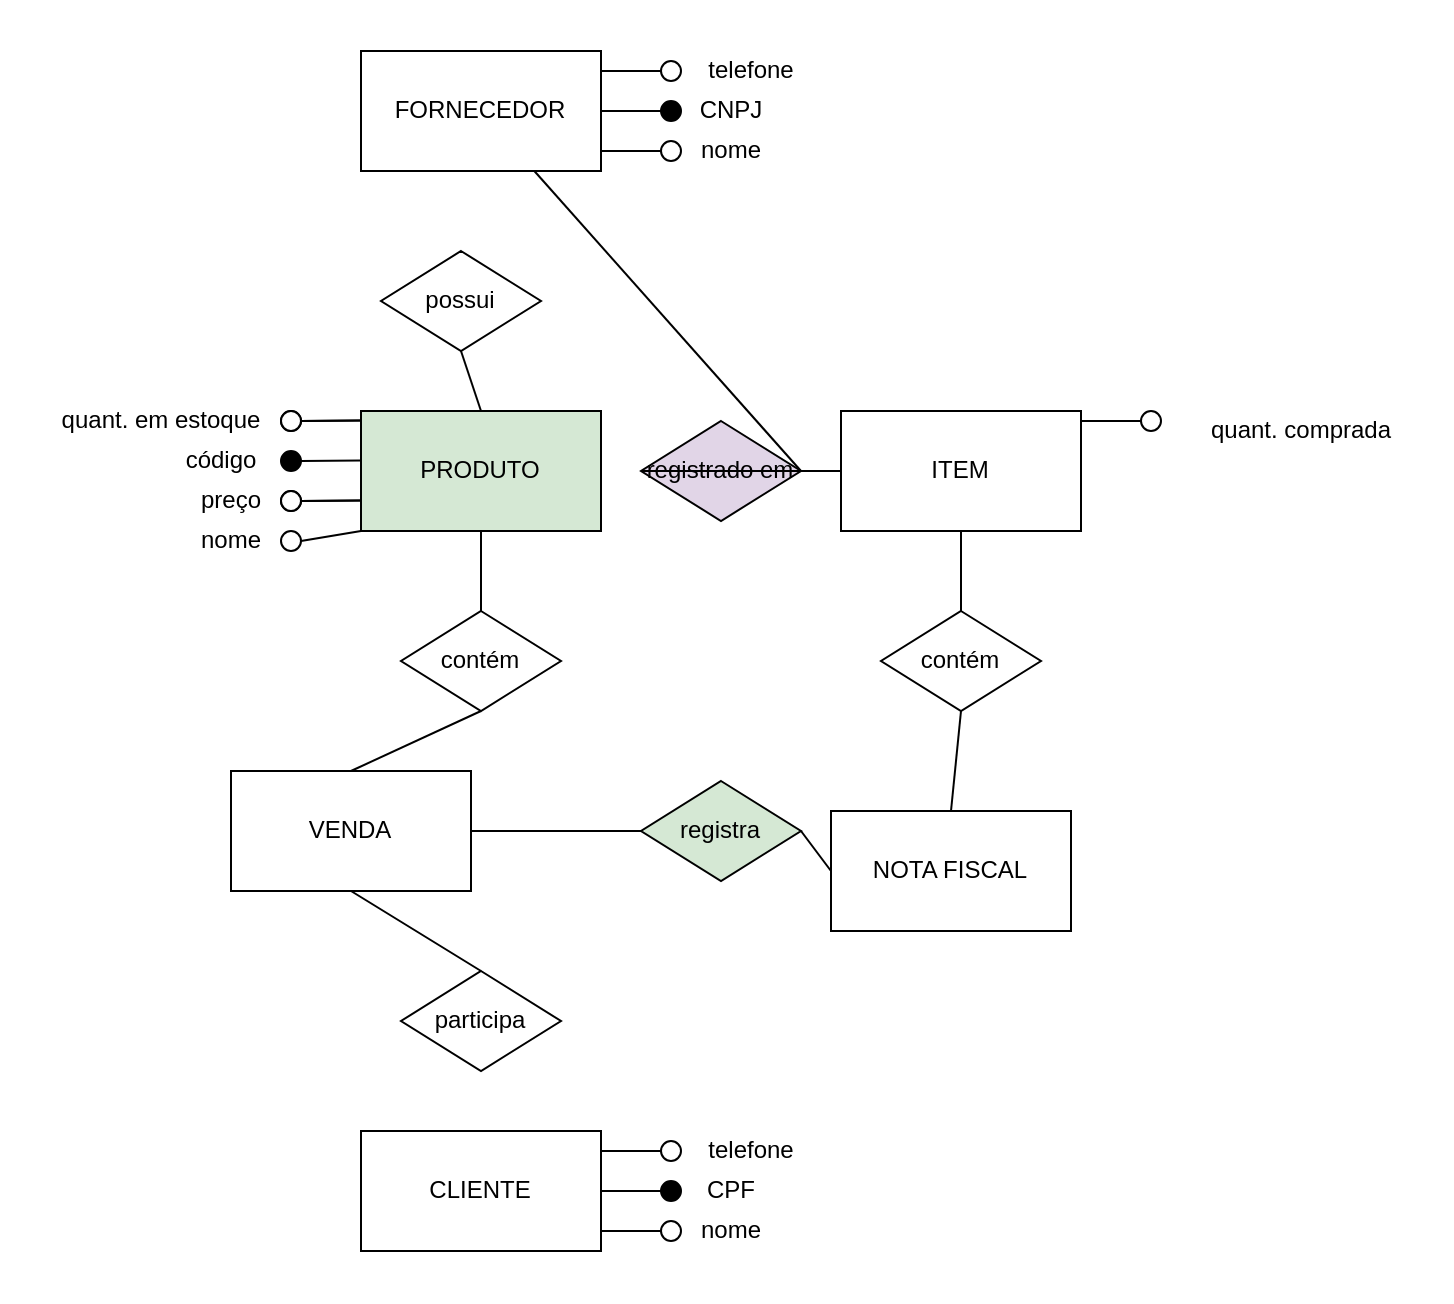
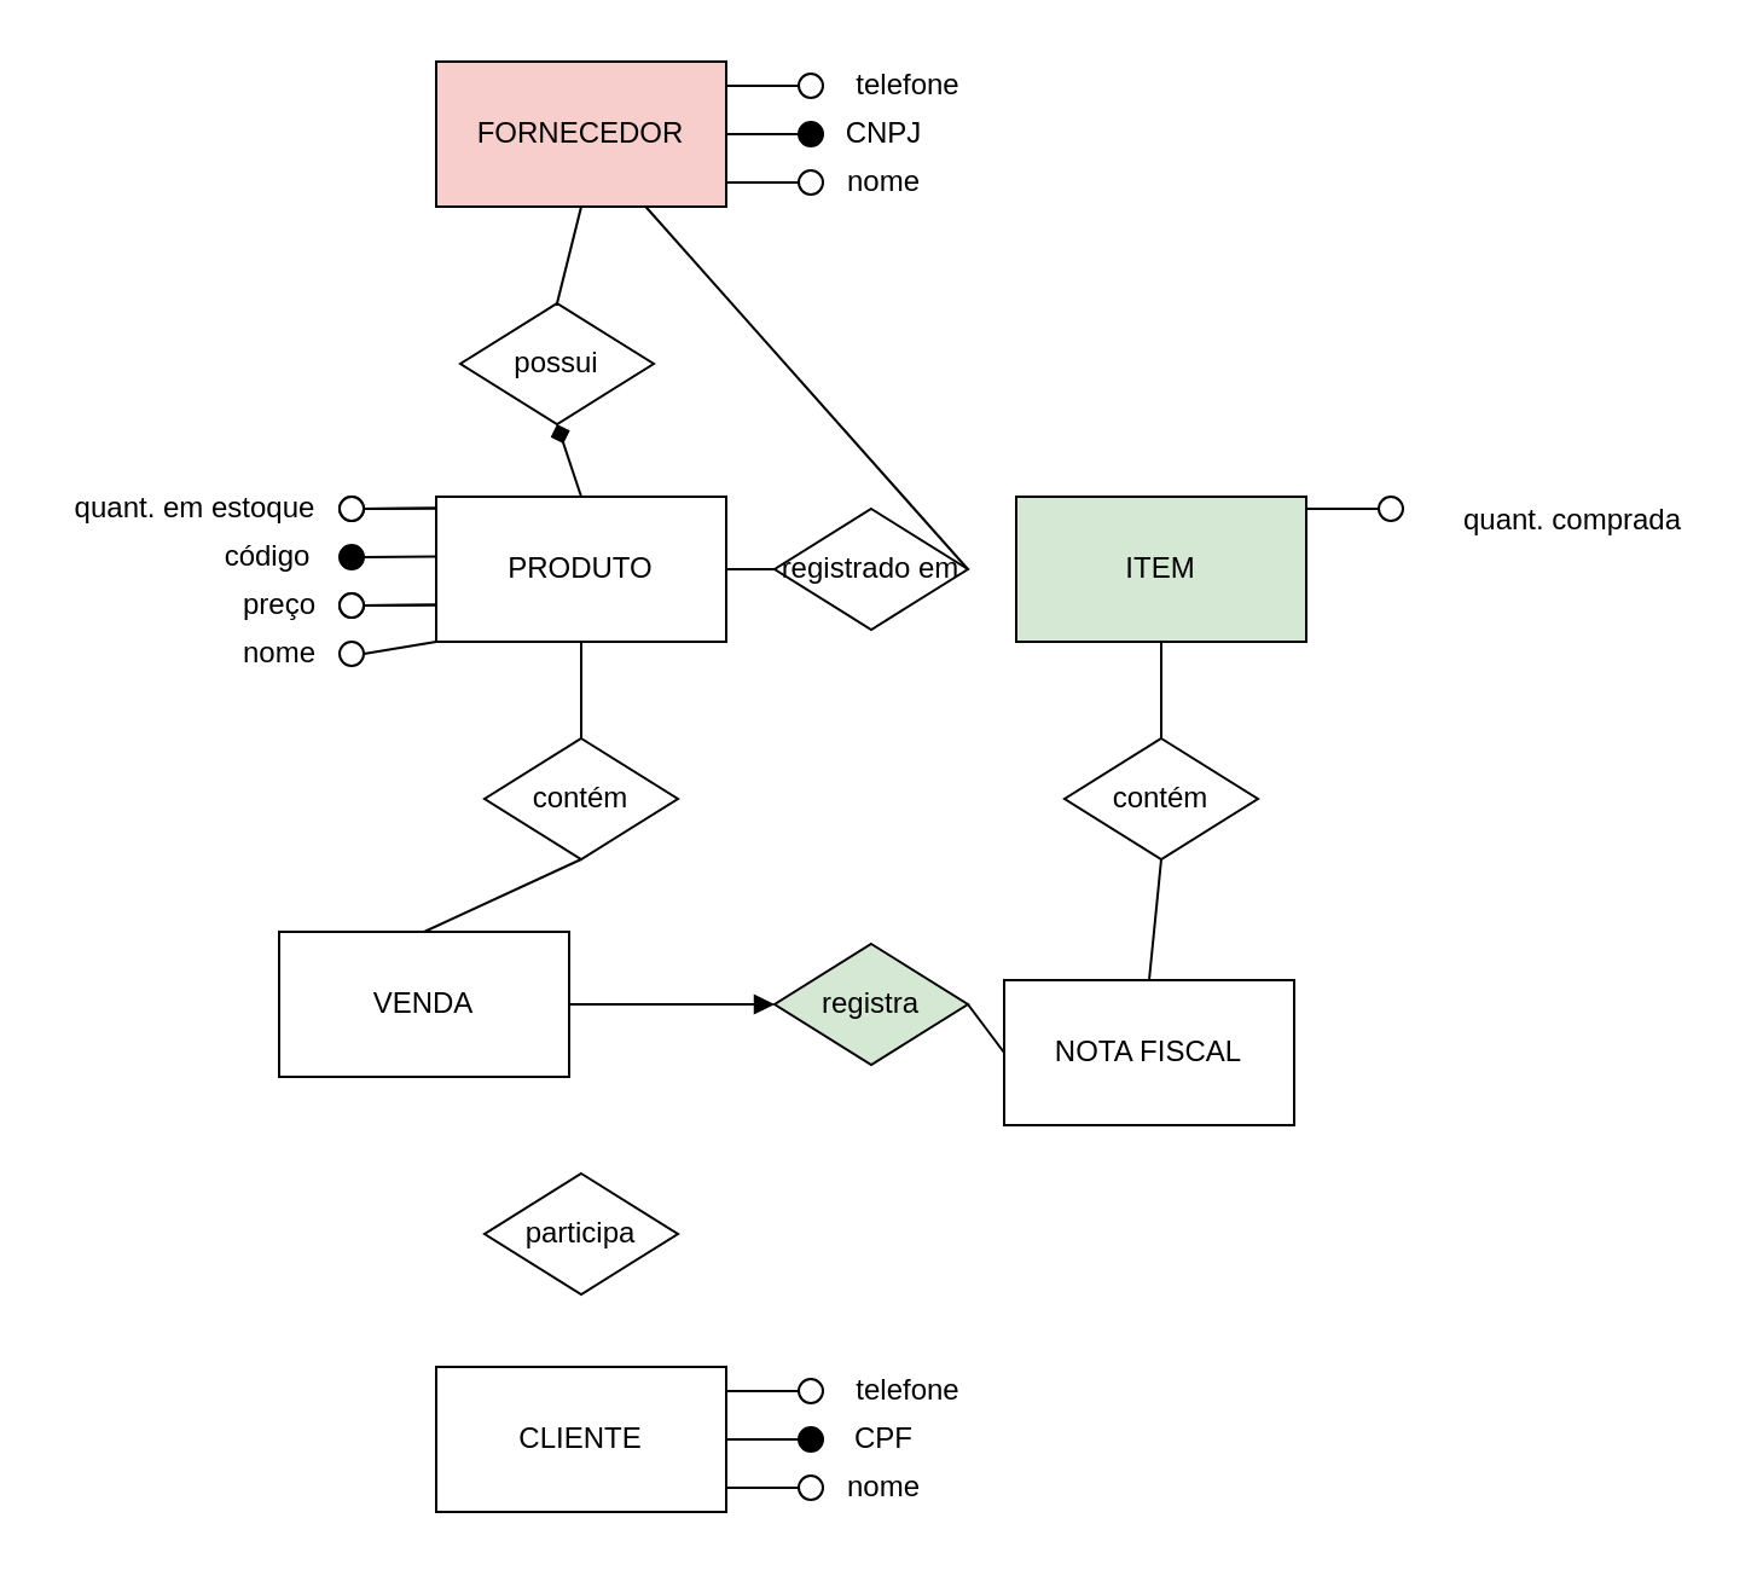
- <mxCell id="3" value="FORNECEDOR" style="rounded=0;whiteSpace=wrap;html=1;" vertex="1" parent="1"><mxGeometry x="180" y="25" width="120" height="60" as="geometry" /></mxCell>
+ <mxCell id="3" value="FORNECEDOR" style="rounded=0;whiteSpace=wrap;html=1;fillColor=#f8cecc;" vertex="1" parent="1"><mxGeometry x="180" y="25" width="120" height="60" as="geometry" /></mxCell>
+ <mxCell id="14" value="" style="endArrow=none;html=1;rounded=0;entryX=0.5;entryY=1;entryDx=0;entryDy=0;exitX=0.5;exitY=0;exitDx=0;exitDy=0;" edge="1" parent="1" source="8" target="3"><mxGeometry width="50" height="50" relative="1" as="geometry"><mxPoint x="190" y="305" as="sourcePoint" /><mxPoint x="240" y="255" as="targetPoint" /></mxGeometry></mxCell>
- <mxCell id="15" value="" style="endArrow=none;html=1;rounded=0;entryX=0.5;entryY=1;entryDx=0;entryDy=0;exitX=0.5;exitY=0;exitDx=0;exitDy=0;" edge="1" parent="1" source="2" target="8"><mxGeometry width="50" height="50" relative="1" as="geometry"><mxPoint x="190" y="305" as="sourcePoint" /><mxPoint x="240" y="255" as="targetPoint" /></mxGeometry></mxCell>
+ <mxCell id="15" value="" style="endArrow=diamond;html=1;rounded=0;entryX=0.5;entryY=1;entryDx=0;entryDy=0;exitX=0.5;exitY=0;exitDx=0;exitDy=0;" edge="1" parent="1" source="2" target="8"><mxGeometry width="50" height="50" relative="1" as="geometry"><mxPoint x="190" y="305" as="sourcePoint" /><mxPoint x="240" y="255" as="targetPoint" /></mxGeometry></mxCell>
- <mxCell id="2" value="PRODUTO" style="rounded=0;whiteSpace=wrap;html=1;fillColor=#d5e8d4;" vertex="1" parent="1"><mxGeometry x="180" y="205" width="120" height="60" as="geometry" /></mxCell>
+ <mxCell id="2" value="PRODUTO" style="rounded=0;whiteSpace=wrap;html=1;" vertex="1" parent="1"><mxGeometry x="180" y="205" width="120" height="60" as="geometry" /></mxCell>
- <mxCell id="24" value="" style="endArrow=none;html=1;rounded=0;exitX=0;exitY=0.5;exitDx=0;exitDy=0;" edge="1" parent="1" source="12" target="7"><mxGeometry width="50" height="50" relative="1" as="geometry"><mxPoint x="410" y="305" as="sourcePoint" /><mxPoint x="460" y="255" as="targetPoint" /></mxGeometry></mxCell>
+ <mxCell id="24" value="" style="endArrow=none;html=1;rounded=0;entryX=1;entryY=0.5;entryDx=0;entryDy=0;exitX=0;exitY=0.5;exitDx=0;exitDy=0;" edge="1" parent="1" source="12" target="2"><mxGeometry width="50" height="50" relative="1" as="geometry"><mxPoint x="410" y="305" as="sourcePoint" /><mxPoint x="460" y="255" as="targetPoint" /></mxGeometry></mxCell>
- <mxCell id="12" value="registrado em" style="rhombus;whiteSpace=wrap;html=1;fillColor=#e1d5e7;" vertex="1" parent="1"><mxGeometry x="320" y="210" width="80" height="50" as="geometry" /></mxCell>
+ <mxCell id="12" value="registrado em" style="rhombus;whiteSpace=wrap;html=1;" vertex="1" parent="1"><mxGeometry x="320" y="210" width="80" height="50" as="geometry" /></mxCell>
- <mxCell id="7" value="ITEM" style="rounded=0;whiteSpace=wrap;html=1;" vertex="1" parent="1"><mxGeometry x="420" y="205" width="120" height="60" as="geometry" /></mxCell>
+ <mxCell id="7" value="ITEM" style="rounded=0;whiteSpace=wrap;html=1;fillColor=#d5e8d4;" vertex="1" parent="1"><mxGeometry x="420" y="205" width="120" height="60" as="geometry" /></mxCell>
- <mxCell id="19" value="" style="endArrow=none;html=1;rounded=0;entryX=0;entryY=0.5;entryDx=0;entryDy=0;exitX=1;exitY=0.5;exitDx=0;exitDy=0;" edge="1" parent="1" source="4" target="11"><mxGeometry width="50" height="50" relative="1" as="geometry"><mxPoint x="250" y="395" as="sourcePoint" /><mxPoint x="300" y="345" as="targetPoint" /></mxGeometry></mxCell>
+ <mxCell id="19" value="" style="endArrow=block;html=1;rounded=0;entryX=0;entryY=0.5;entryDx=0;entryDy=0;exitX=1;exitY=0.5;exitDx=0;exitDy=0;" edge="1" parent="1" source="4" target="11"><mxGeometry width="50" height="50" relative="1" as="geometry"><mxPoint x="250" y="395" as="sourcePoint" /><mxPoint x="300" y="345" as="targetPoint" /></mxGeometry></mxCell>
- <mxCell id="18" value="" style="endArrow=none;html=1;rounded=0;entryX=0.5;entryY=1;entryDx=0;entryDy=0;exitX=0.5;exitY=0;exitDx=0;exitDy=0;" edge="1" parent="1" source="13" target="4"><mxGeometry width="50" height="50" relative="1" as="geometry"><mxPoint x="190" y="415" as="sourcePoint" /><mxPoint x="240" y="365" as="targetPoint" /></mxGeometry></mxCell>
